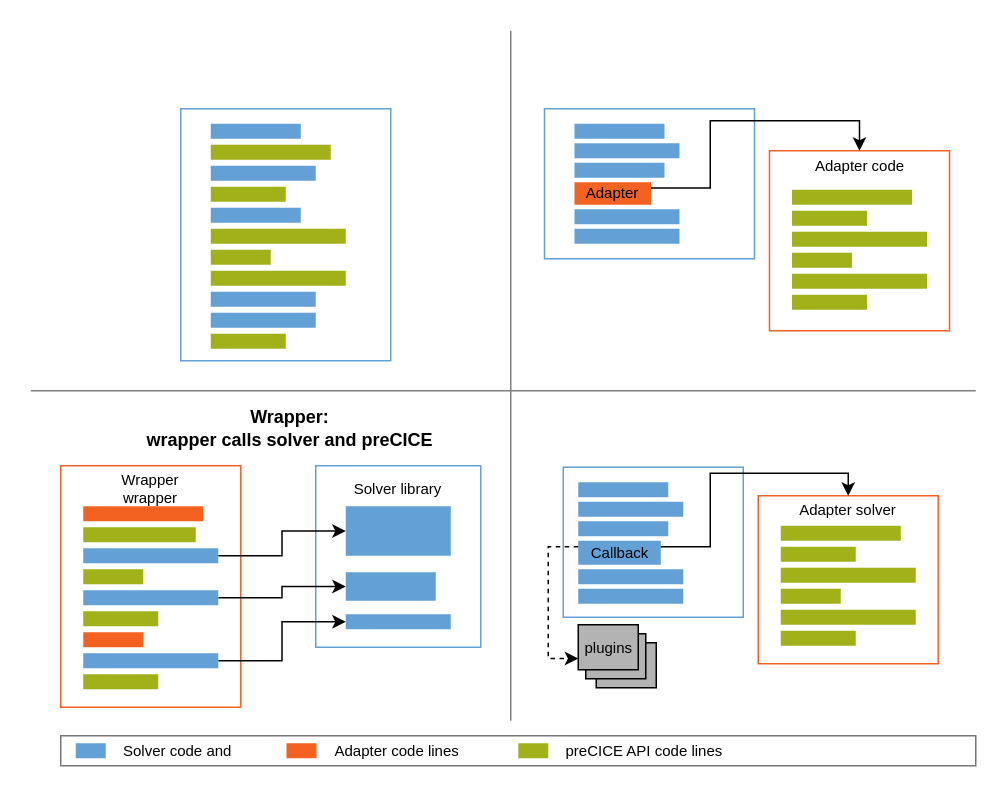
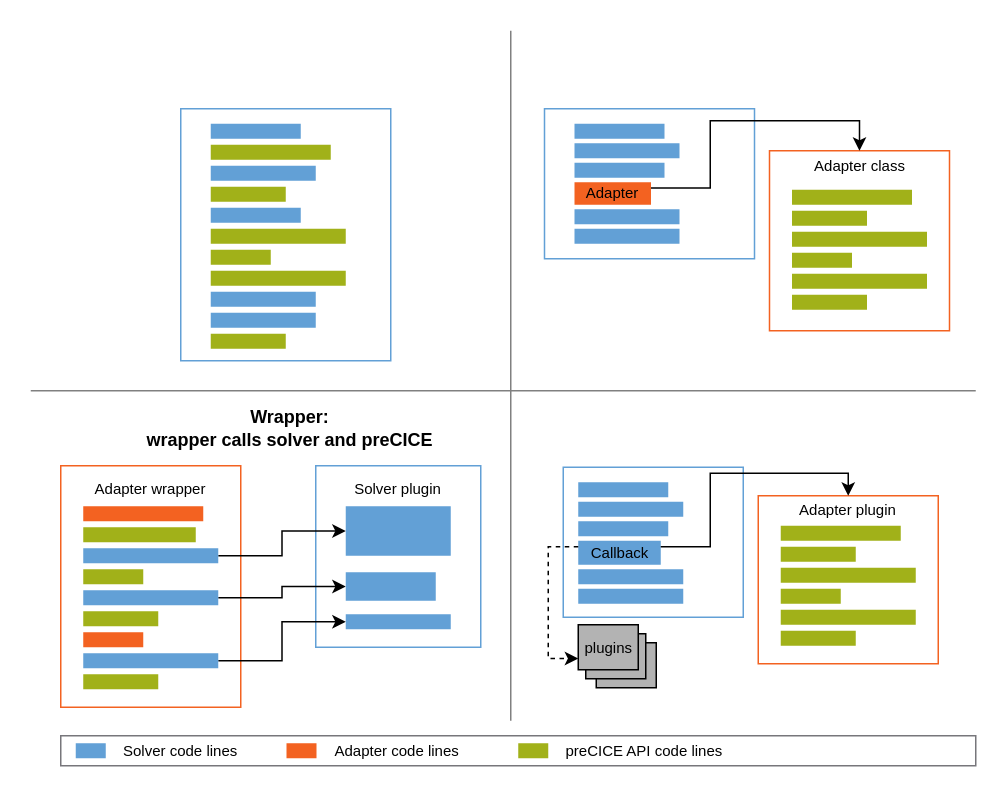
- <mxCell id="50" value="&lt;font style=&quot;font-size: 10px;&quot;&gt;Adapter&amp;nbsp;&lt;/font&gt;&lt;font style=&quot;font-size: 10px;&quot;&gt;code&lt;/font&gt;" style="text;html=1;strokeColor=none;fillColor=none;align=center;verticalAlign=middle;whiteSpace=wrap;rounded=0;fontSize=10;" parent="1" vertex="1"><mxGeometry x="528.75" y="105" width="87.5" height="10" as="geometry" /></mxCell>
+ <mxCell id="50" value="&lt;font style=&quot;font-size: 10px;&quot;&gt;Adapter&amp;nbsp;&lt;/font&gt;&lt;font style=&quot;font-size: 10px;&quot;&gt;class&lt;/font&gt;" style="text;html=1;strokeColor=none;fillColor=none;align=center;verticalAlign=middle;whiteSpace=wrap;rounded=0;fontSize=10;" parent="1" vertex="1"><mxGeometry x="528.75" y="105" width="87.5" height="10" as="geometry" /></mxCell>
- <mxCell id="29" value="Wrapper wrapper" style="text;html=1;strokeColor=none;fillColor=none;align=center;verticalAlign=middle;whiteSpace=wrap;rounded=0;fontSize=10;" vertex="1" parent="1"><mxGeometry x="62" y="320" width="76" height="10" as="geometry" /></mxCell>
+ <mxCell id="29" value="Adapter wrapper" style="text;html=1;strokeColor=none;fillColor=none;align=center;verticalAlign=middle;whiteSpace=wrap;rounded=0;fontSize=10;" vertex="1" parent="1"><mxGeometry x="62" y="320" width="76" height="10" as="geometry" /></mxCell>
- <mxCell id="52" value="Solver library" style="text;html=1;strokeColor=none;fillColor=none;align=center;verticalAlign=middle;whiteSpace=wrap;rounded=0;fontSize=10;" vertex="1" parent="1"><mxGeometry x="227" y="320" width="76" height="10" as="geometry" /></mxCell>
+ <mxCell id="52" value="Solver plugin" style="text;html=1;strokeColor=none;fillColor=none;align=center;verticalAlign=middle;whiteSpace=wrap;rounded=0;fontSize=10;" vertex="1" parent="1"><mxGeometry x="227" y="320" width="76" height="10" as="geometry" /></mxCell>
- <mxCell id="73" value="&lt;font style=&quot;font-size: 10px;&quot;&gt;Adapter&amp;nbsp;&lt;/font&gt;&lt;font style=&quot;font-size: 10px;&quot;&gt;solver&lt;/font&gt;" style="text;html=1;strokeColor=none;fillColor=none;align=center;verticalAlign=middle;whiteSpace=wrap;rounded=0;fontSize=10;" parent="53" vertex="1"><mxGeometry x="155" y="23" width="80" height="10" as="geometry" /></mxCell>
+ <mxCell id="73" value="&lt;font style=&quot;font-size: 10px;&quot;&gt;Adapter&amp;nbsp;&lt;/font&gt;&lt;font style=&quot;font-size: 10px;&quot;&gt;plugin&lt;/font&gt;" style="text;html=1;strokeColor=none;fillColor=none;align=center;verticalAlign=middle;whiteSpace=wrap;rounded=0;fontSize=10;" parent="53" vertex="1"><mxGeometry x="155" y="23" width="80" height="10" as="geometry" /></mxCell>
- <mxCell id="81" value="Solver code and" style="text;html=1;align=left;verticalAlign=middle;whiteSpace=wrap;rounded=0;fontSize=10;" vertex="1" parent="79"><mxGeometry x="30" width="95" height="14" as="geometry" /></mxCell>
+ <mxCell id="81" value="Solver code lines" style="text;html=1;align=left;verticalAlign=middle;whiteSpace=wrap;rounded=0;fontSize=10;" vertex="1" parent="79"><mxGeometry x="30" width="95" height="14" as="geometry" /></mxCell>
